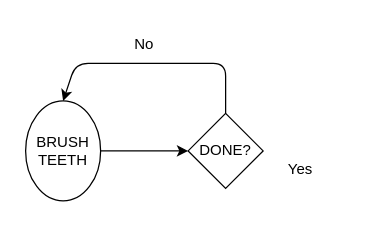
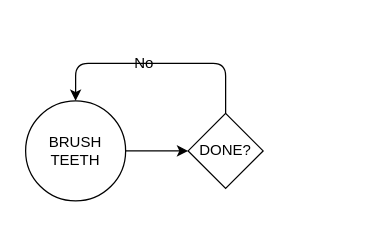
- <mxCell id="3" value="No" style="text;html=1;strokeColor=none;fillColor=none;align=center;verticalAlign=middle;whiteSpace=wrap;rounded=0;" parent="1" vertex="1"><mxGeometry x="85" y="20" width="60" height="30" as="geometry" /></mxCell>
+ <mxCell id="3" value="No" style="text;html=1;strokeColor=none;fillColor=none;align=center;verticalAlign=middle;whiteSpace=wrap;rounded=0;" parent="1" vertex="1"><mxGeometry x="85" y="35" width="60" height="30" as="geometry" /></mxCell>
- <mxCell id="2" value="BRUSH&lt;br&gt;TEETH" style="ellipse;whiteSpace=wrap;html=1;aspect=fixed;fillColor=none;" parent="1" vertex="1"><mxGeometry x="20" y="80" width="60" height="80" as="geometry" /></mxCell>
+ <mxCell id="2" value="BRUSH&lt;br&gt;TEETH" style="ellipse;whiteSpace=wrap;html=1;aspect=fixed;fillColor=none;" parent="1" vertex="1"><mxGeometry x="20" y="80" width="80" height="80" as="geometry" /></mxCell>
- <mxCell id="7" value="Yes" style="text;html=1;strokeColor=none;fillColor=none;align=center;verticalAlign=middle;whiteSpace=wrap;rounded=0;" parent="1" vertex="1"><mxGeometry x="210" y="120" width="60" height="30" as="geometry" /></mxCell>
